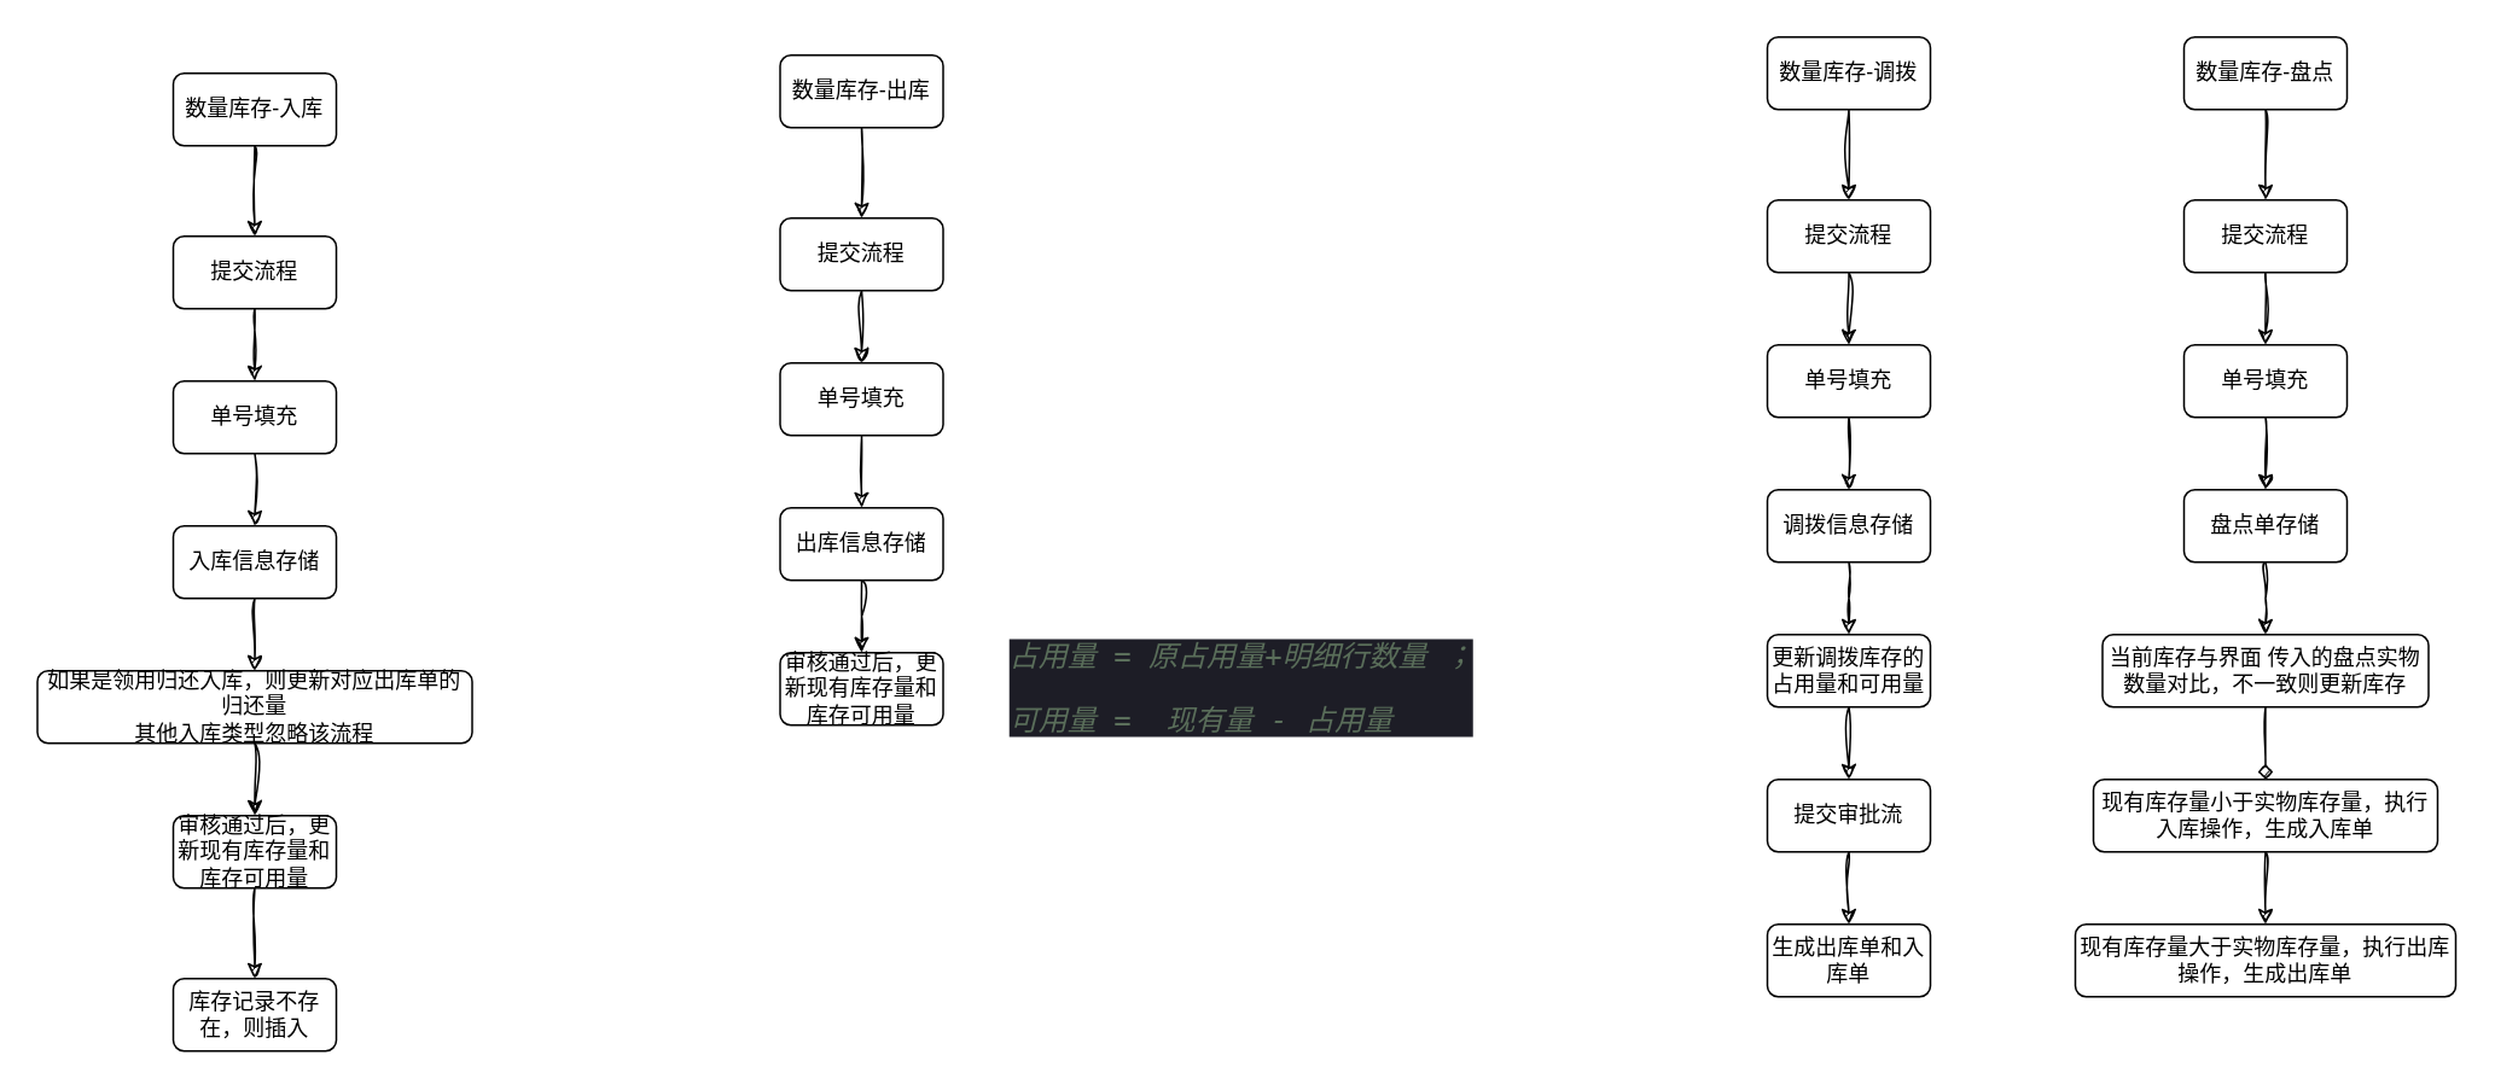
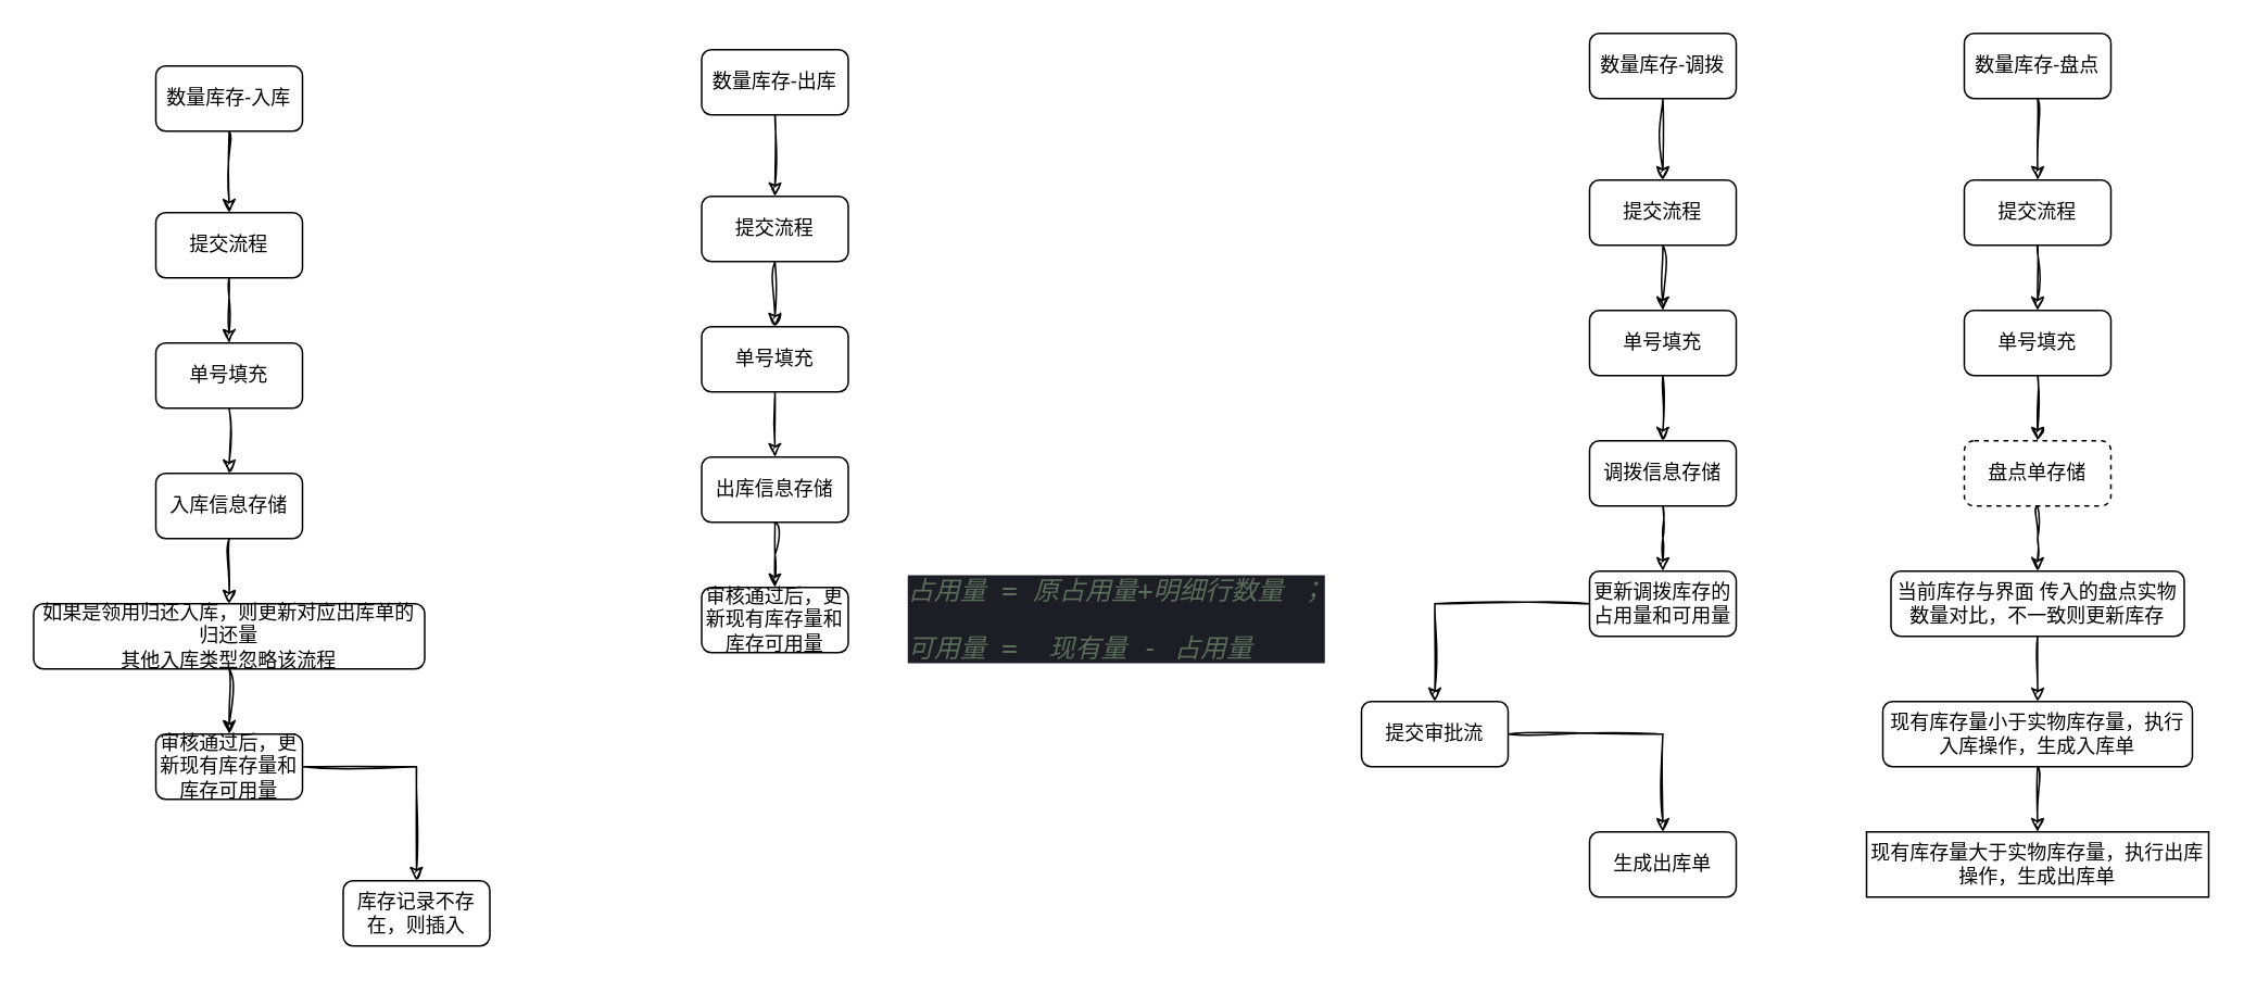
- <mxCell id="45" value="盘点单存储" style="rounded=1;whiteSpace=wrap;html=1;fontSize=12;glass=0;strokeWidth=1;shadow=0;" parent="1" vertex="1"><mxGeometry x="1205" y="270" width="90" height="40" as="geometry" /></mxCell>
+ <mxCell id="45" value="盘点单存储" style="rounded=1;whiteSpace=wrap;html=1;fontSize=12;glass=0;strokeWidth=1;shadow=0;dashed=1;" parent="1" vertex="1"><mxGeometry x="1205" y="270" width="90" height="40" as="geometry" /></mxCell>
- <mxCell id="46" value="" style="edgeStyle=orthogonalEdgeStyle;rounded=0;sketch=1;hachureGap=4;jiggle=2;curveFitting=1;orthogonalLoop=1;jettySize=auto;html=1;fontFamily=Architects Daughter;fontSource=https%3A%2F%2Ffonts.googleapis.com%2Fcss%3Ffamily%3DArchitects%2BDaughter;endArrow=diamond;" parent="1" source="47" target="49" edge="1"><mxGeometry relative="1" as="geometry" /></mxCell>
+ <mxCell id="46" value="" style="edgeStyle=orthogonalEdgeStyle;rounded=0;sketch=1;hachureGap=4;jiggle=2;curveFitting=1;orthogonalLoop=1;jettySize=auto;html=1;fontFamily=Architects Daughter;fontSource=https%3A%2F%2Ffonts.googleapis.com%2Fcss%3Ffamily%3DArchitects%2BDaughter;" parent="1" source="47" target="49" edge="1"><mxGeometry relative="1" as="geometry" /></mxCell>
- <mxCell id="36" value="提交审批流" style="rounded=1;whiteSpace=wrap;html=1;fontSize=12;glass=0;strokeWidth=1;shadow=0;" parent="1" vertex="1"><mxGeometry x="975" y="430" width="90" height="40" as="geometry" /></mxCell>
+ <mxCell id="36" value="提交审批流" style="rounded=1;whiteSpace=wrap;html=1;fontSize=12;glass=0;strokeWidth=1;shadow=0;" parent="1" vertex="1"><mxGeometry x="835" y="430" width="90" height="40" as="geometry" /></mxCell>
- <mxCell id="37" value="生成出库单和入库单" style="rounded=1;whiteSpace=wrap;html=1;fontSize=12;glass=0;strokeWidth=1;shadow=0;" parent="1" vertex="1"><mxGeometry x="975" y="510" width="90" height="40" as="geometry" /></mxCell>
+ <mxCell id="37" value="生成出库单" style="rounded=1;whiteSpace=wrap;html=1;fontSize=12;glass=0;strokeWidth=1;shadow=0;" parent="1" vertex="1"><mxGeometry x="975" y="510" width="90" height="40" as="geometry" /></mxCell>
- <mxCell id="50" value="现有库存量大于实物库存量，执行出库操作，生成出库单" style="rounded=1;whiteSpace=wrap;html=1;fontSize=12;glass=0;strokeWidth=1;shadow=0;" parent="1" vertex="1"><mxGeometry x="1145" y="510" width="210" height="40" as="geometry" /></mxCell>
+ <mxCell id="50" value="现有库存量大于实物库存量，执行出库操作，生成出库单" style="whiteSpace=wrap;html=1;fontSize=12;glass=0;strokeWidth=1;shadow=0;rounded=0;" parent="1" vertex="1"><mxGeometry x="1145" y="510" width="210" height="40" as="geometry" /></mxCell>
- <mxCell id="24" value="库存记录不存在，则插入" style="rounded=1;whiteSpace=wrap;html=1;fontSize=12;glass=0;strokeWidth=1;shadow=0;" parent="1" vertex="1"><mxGeometry x="95" y="540" width="90" height="40" as="geometry" /></mxCell>
+ <mxCell id="24" value="库存记录不存在，则插入" style="rounded=1;whiteSpace=wrap;html=1;fontSize=12;glass=0;strokeWidth=1;shadow=0;" parent="1" vertex="1"><mxGeometry x="210" y="540" width="90" height="40" as="geometry" /></mxCell>
